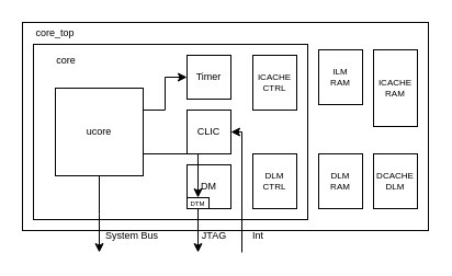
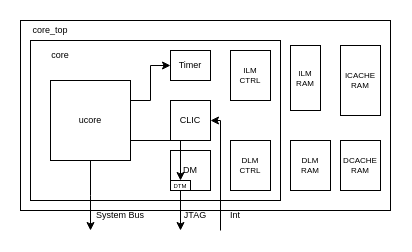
- <mxCell id="4" value="Timer" style="rounded=0;whiteSpace=wrap;html=1;fontSize=9;" vertex="1" parent="1"><mxGeometry x="170" y="50" width="40" height="40" as="geometry" /></mxCell>
+ <mxCell id="4" value="Timer" style="rounded=0;whiteSpace=wrap;html=1;fontSize=9;" vertex="1" parent="1"><mxGeometry x="170" y="50" width="40" height="30" as="geometry" /></mxCell>
- <mxCell id="23" value="ILM&lt;br&gt;RAM" style="rounded=0;whiteSpace=wrap;html=1;fontSize=8;" vertex="1" parent="1"><mxGeometry x="290" y="45" width="40" height="50" as="geometry" /></mxCell>
+ <mxCell id="23" value="ILM&lt;br&gt;RAM" style="rounded=0;whiteSpace=wrap;html=1;fontSize=8;" vertex="1" parent="1"><mxGeometry x="290" y="45" width="30" height="65" as="geometry" /></mxCell>
- <mxCell id="13" value="ICACHE&lt;br&gt;CTRL" style="rounded=0;whiteSpace=wrap;html=1;fontSize=8;" vertex="1" parent="1"><mxGeometry x="230" y="50" width="40" height="50" as="geometry" /></mxCell>
+ <mxCell id="13" value="ILM&lt;br&gt;CTRL" style="rounded=0;whiteSpace=wrap;html=1;fontSize=8;" vertex="1" parent="1"><mxGeometry x="230" y="50" width="40" height="50" as="geometry" /></mxCell>
- <mxCell id="11" value="DCACHE&lt;br&gt;DLM" style="rounded=0;whiteSpace=wrap;html=1;fontSize=8;" vertex="1" parent="1"><mxGeometry x="340" y="140" width="40" height="50" as="geometry" /></mxCell>
+ <mxCell id="11" value="DCACHE&lt;br&gt;RAM" style="rounded=0;whiteSpace=wrap;html=1;fontSize=8;" vertex="1" parent="1"><mxGeometry x="340" y="140" width="40" height="50" as="geometry" /></mxCell>
